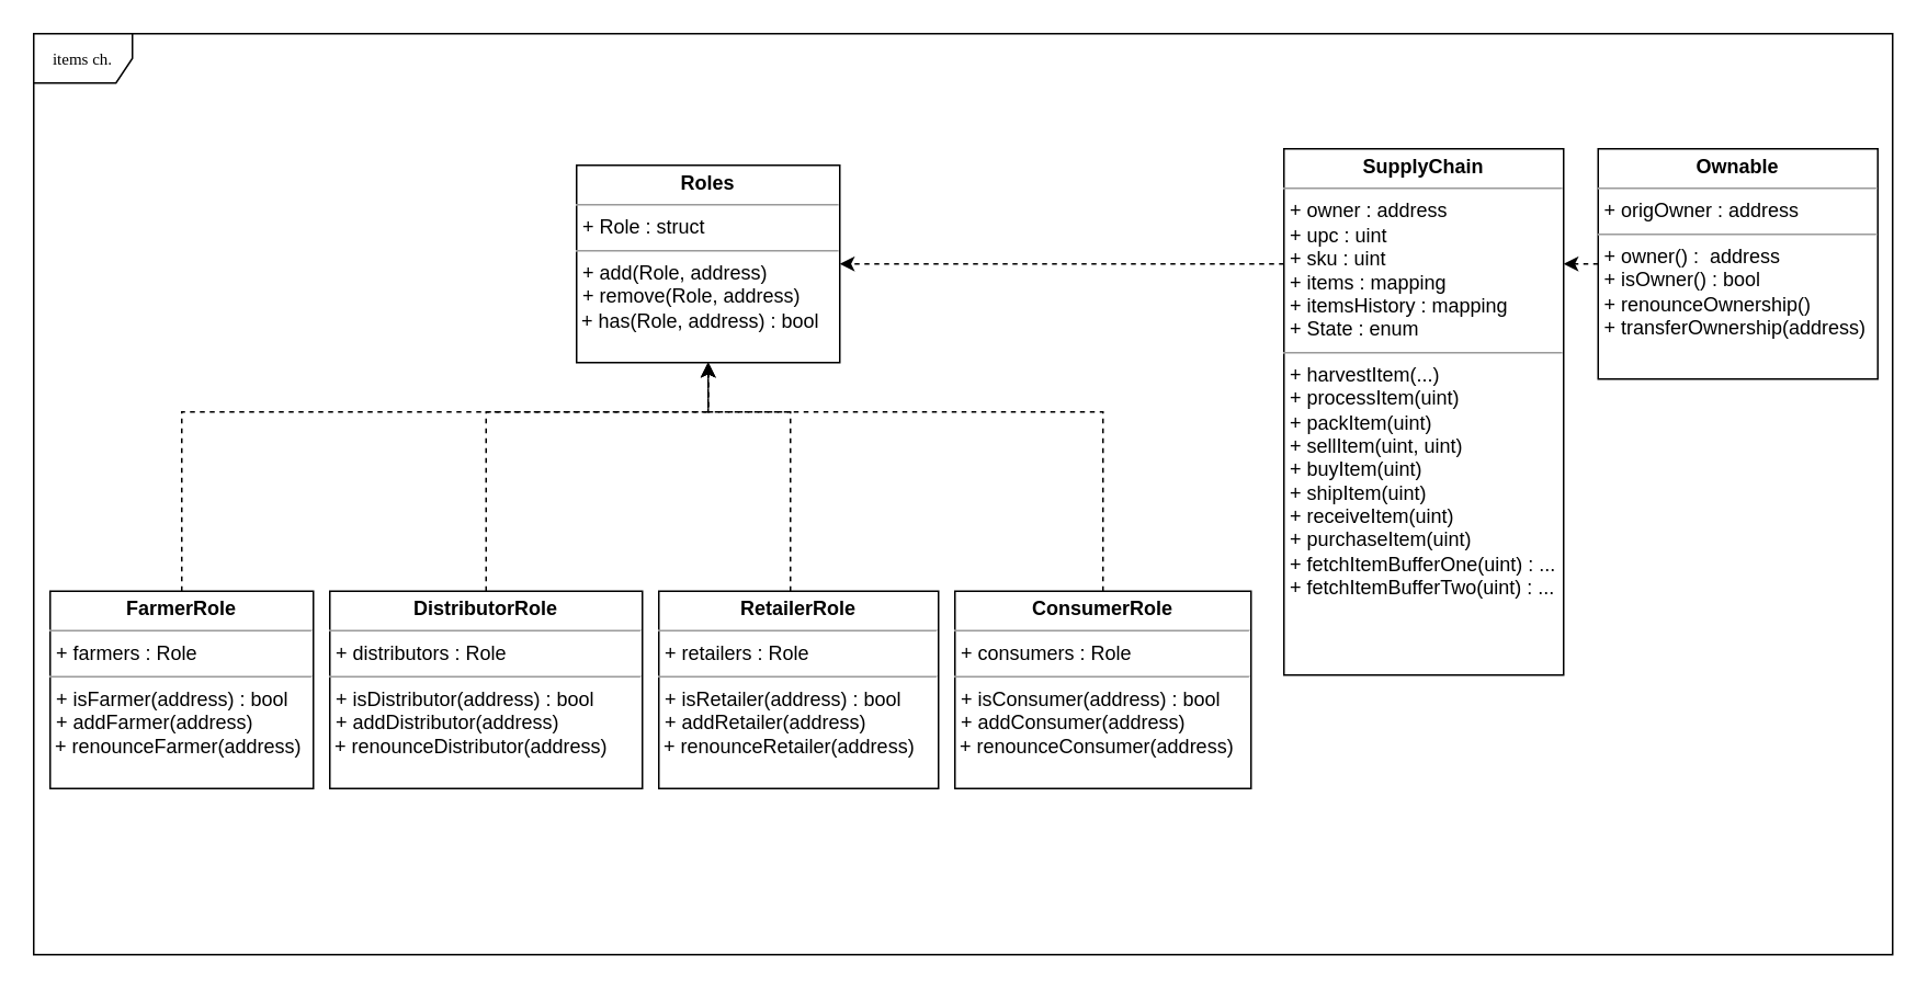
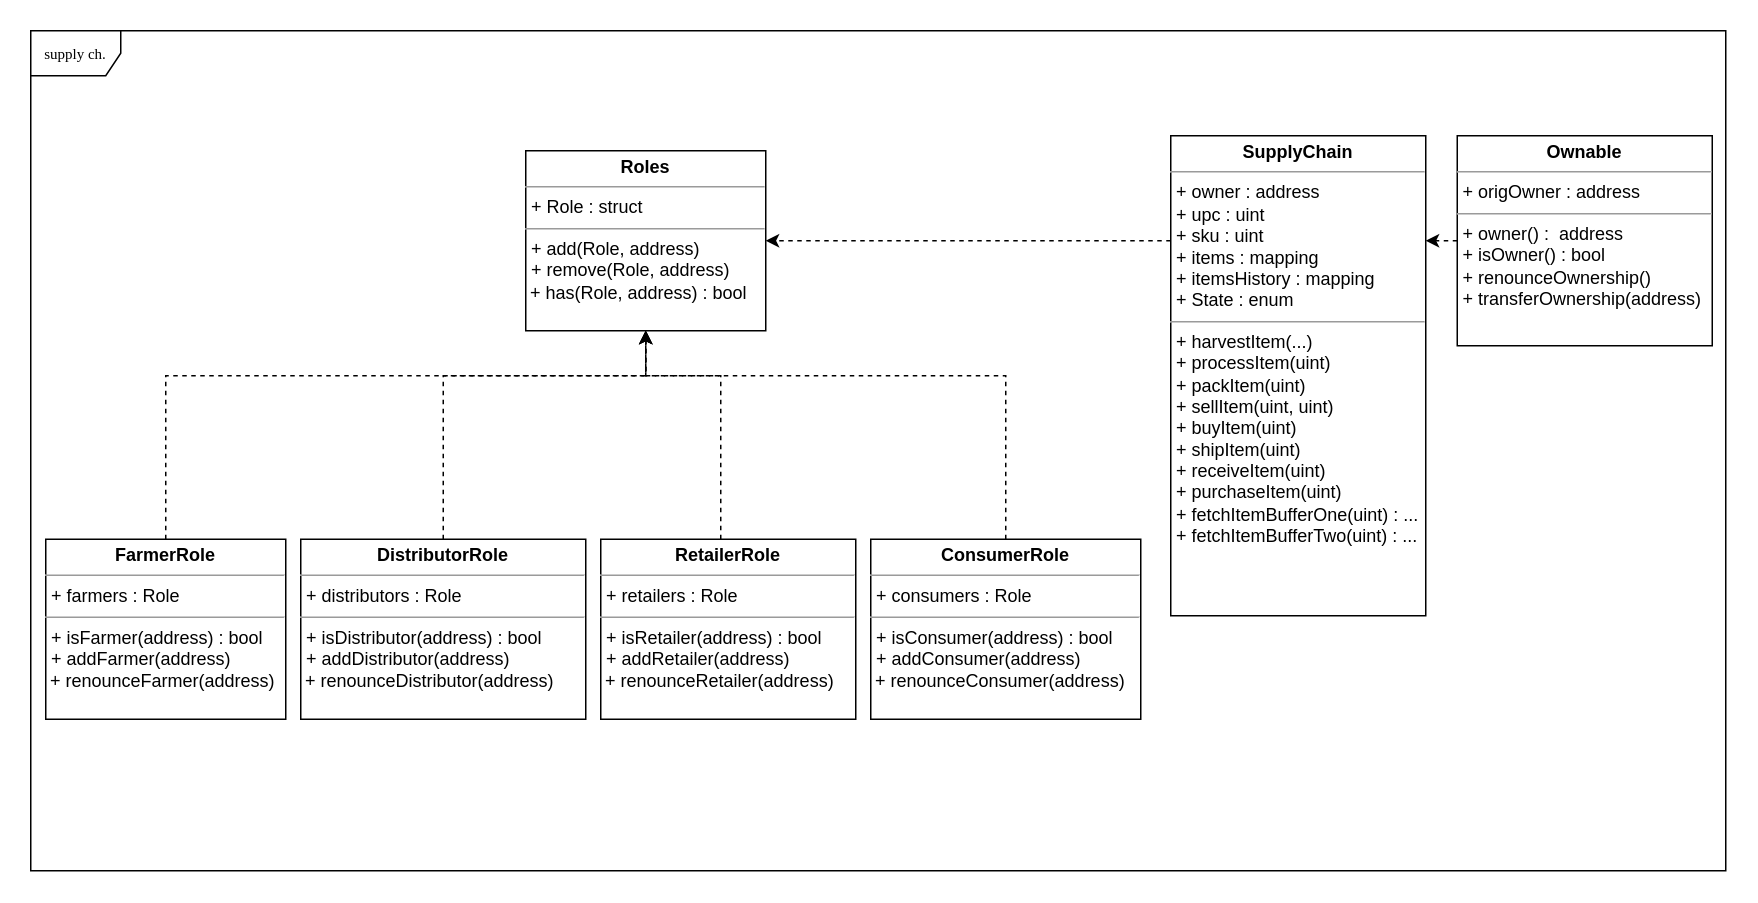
- <mxCell id="2" value="items ch." style="shape=umlFrame;whiteSpace=wrap;html=1;rounded=0;shadow=0;comic=0;labelBackgroundColor=none;strokeWidth=1;fontFamily=Verdana;fontSize=10;align=center;" parent="1" vertex="1"><mxGeometry x="20" y="20" width="1130" height="560" as="geometry" /></mxCell>
+ <mxCell id="2" value="supply ch." style="shape=umlFrame;whiteSpace=wrap;html=1;rounded=0;shadow=0;comic=0;labelBackgroundColor=none;strokeWidth=1;fontFamily=Verdana;fontSize=10;align=center;" parent="1" vertex="1"><mxGeometry x="20" y="20" width="1130" height="560" as="geometry" /></mxCell>
